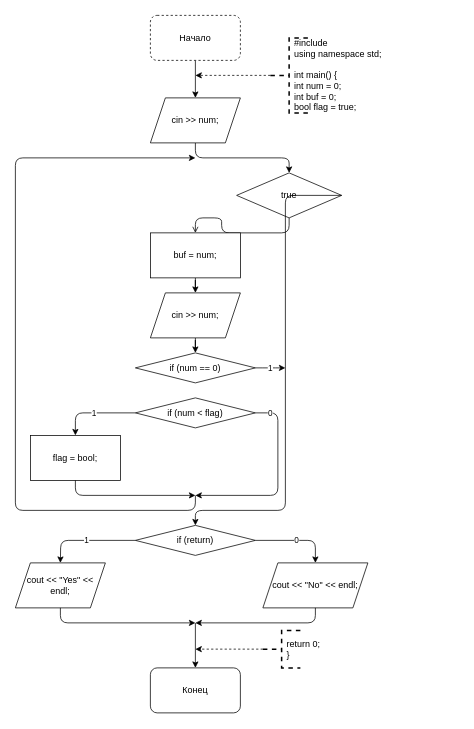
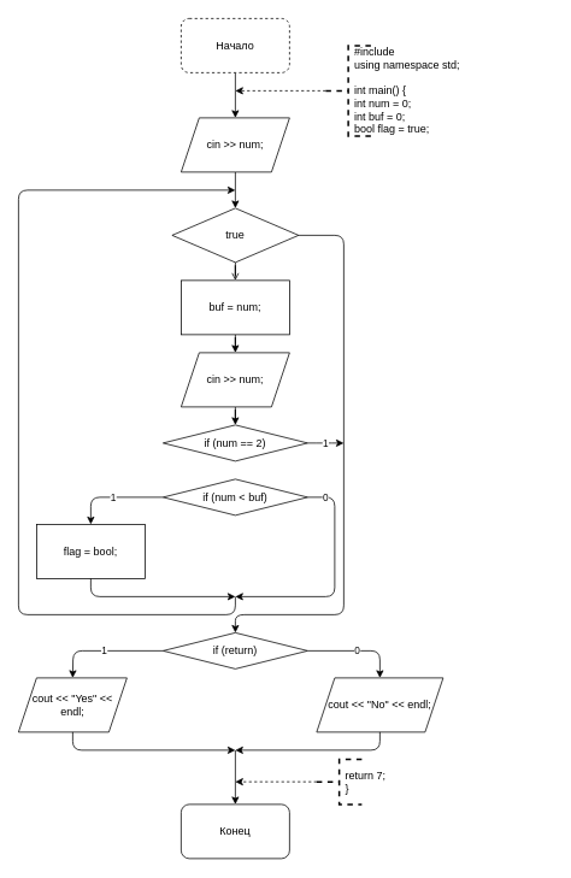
- <mxCell id="7" value="true" style="rhombus;whiteSpace=wrap;html=1;" vertex="1" parent="1"><mxGeometry x="315" y="230" width="140" height="60" as="geometry" /></mxCell>
+ <mxCell id="7" value="true" style="rhombus;whiteSpace=wrap;html=1;" vertex="1" parent="1"><mxGeometry x="190" y="230" width="140" height="60" as="geometry" /></mxCell>
- <mxCell id="13" value="if (num == 0)" style="rhombus;whiteSpace=wrap;html=1;" vertex="1" parent="1"><mxGeometry x="180" y="470" width="160" height="40" as="geometry" /></mxCell>
+ <mxCell id="13" value="if (num == 2)" style="rhombus;whiteSpace=wrap;html=1;" vertex="1" parent="1"><mxGeometry x="180" y="470" width="160" height="40" as="geometry" /></mxCell>
- <mxCell id="15" value="if (num &amp;lt; flag)" style="rhombus;whiteSpace=wrap;html=1;" vertex="1" parent="1"><mxGeometry x="180" y="530" width="160" height="40" as="geometry" /></mxCell>
+ <mxCell id="15" value="if (num &amp;lt; buf)" style="rhombus;whiteSpace=wrap;html=1;" vertex="1" parent="1"><mxGeometry x="180" y="530" width="160" height="40" as="geometry" /></mxCell>
- <mxCell id="35" value="return 0;&lt;br&gt;}" style="text;html=1;strokeColor=none;fillColor=none;align=left;verticalAlign=middle;whiteSpace=wrap;rounded=0;dashed=1;" vertex="1" parent="1"><mxGeometry x="380" y="840" width="100" height="50" as="geometry" /></mxCell>
+ <mxCell id="35" value="return 7;&lt;br&gt;}" style="text;html=1;strokeColor=none;fillColor=none;align=left;verticalAlign=middle;whiteSpace=wrap;rounded=0;dashed=1;" vertex="1" parent="1"><mxGeometry x="380" y="840" width="100" height="50" as="geometry" /></mxCell>
